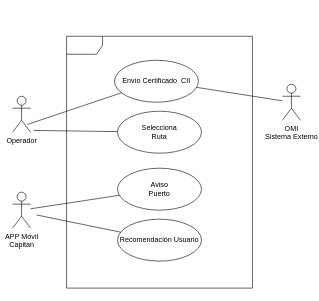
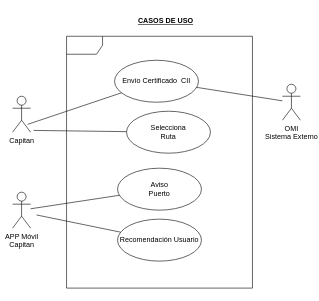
+ <mxCell id="8" value="CASOS DE USO" style="text;html=1;align=center;verticalAlign=middle;resizable=0;points=[];autosize=1;strokeColor=none;fillColor=none;fontStyle=5" vertex="1" parent="1"><mxGeometry x="220" y="20" width="110" height="30" as="geometry" /></mxCell>
- <mxCell id="12" value="&lt;div&gt;Selecciona&lt;/div&gt;&lt;div&gt;Ruta&lt;br&gt;&lt;/div&gt;" style="ellipse;whiteSpace=wrap;html=1;" vertex="1" parent="1"><mxGeometry x="195" y="185" width="140" height="70" as="geometry" /></mxCell>
+ <mxCell id="12" value="&lt;div&gt;Selecciona&lt;/div&gt;&lt;div&gt;Ruta&lt;br&gt;&lt;/div&gt;" style="ellipse;whiteSpace=wrap;html=1;" vertex="1" parent="1"><mxGeometry x="210" y="185" width="140" height="70" as="geometry" /></mxCell>
- <mxCell id="2" value="Operador" style="shape=umlActor;verticalLabelPosition=bottom;verticalAlign=top;html=1;" vertex="1" parent="1"><mxGeometry x="20" y="160" width="30" height="60" as="geometry" /></mxCell>
+ <mxCell id="2" value="Capitan" style="shape=umlActor;verticalLabelPosition=bottom;verticalAlign=top;html=1;" vertex="1" parent="1"><mxGeometry x="20" y="160" width="30" height="60" as="geometry" /></mxCell>
